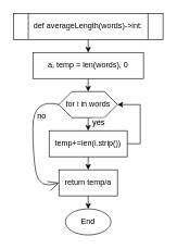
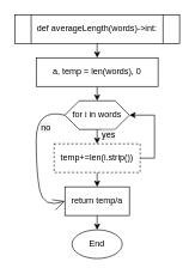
- <mxCell id="12" value="temp+=len(i.strip())" style="rounded=0;whiteSpace=wrap;html=1;" parent="1" vertex="1"><mxGeometry x="75" y="200" width="120" height="40" as="geometry" /></mxCell>
+ <mxCell id="12" value="temp+=len(i.strip())" style="rounded=0;whiteSpace=wrap;html=1;dashed=1;" parent="1" vertex="1"><mxGeometry x="75" y="200" width="120" height="40" as="geometry" /></mxCell>
